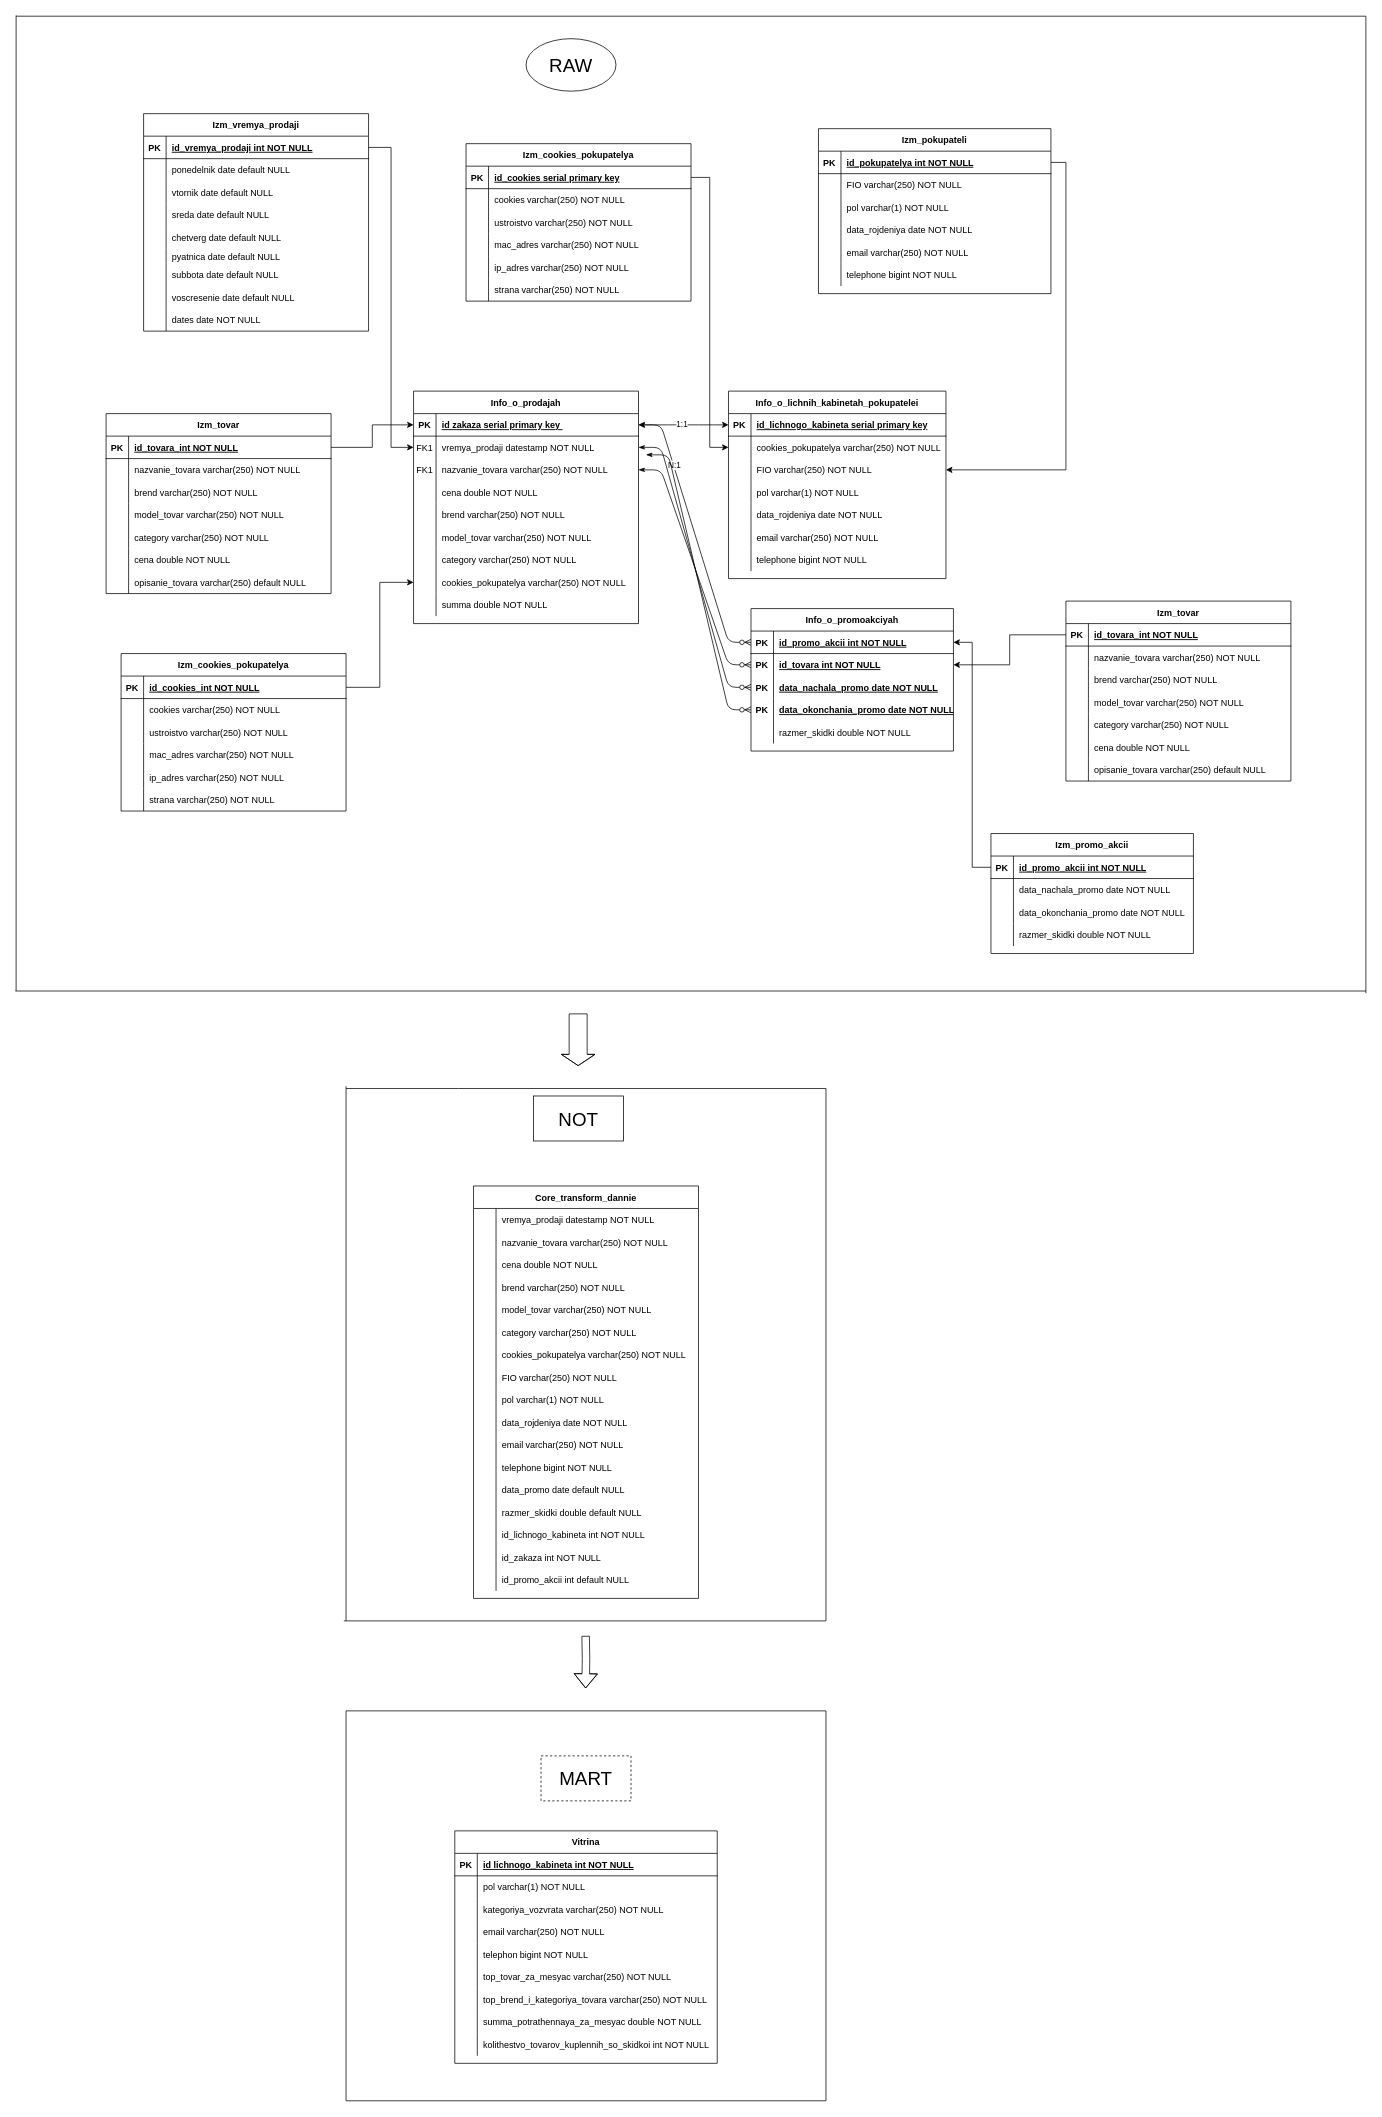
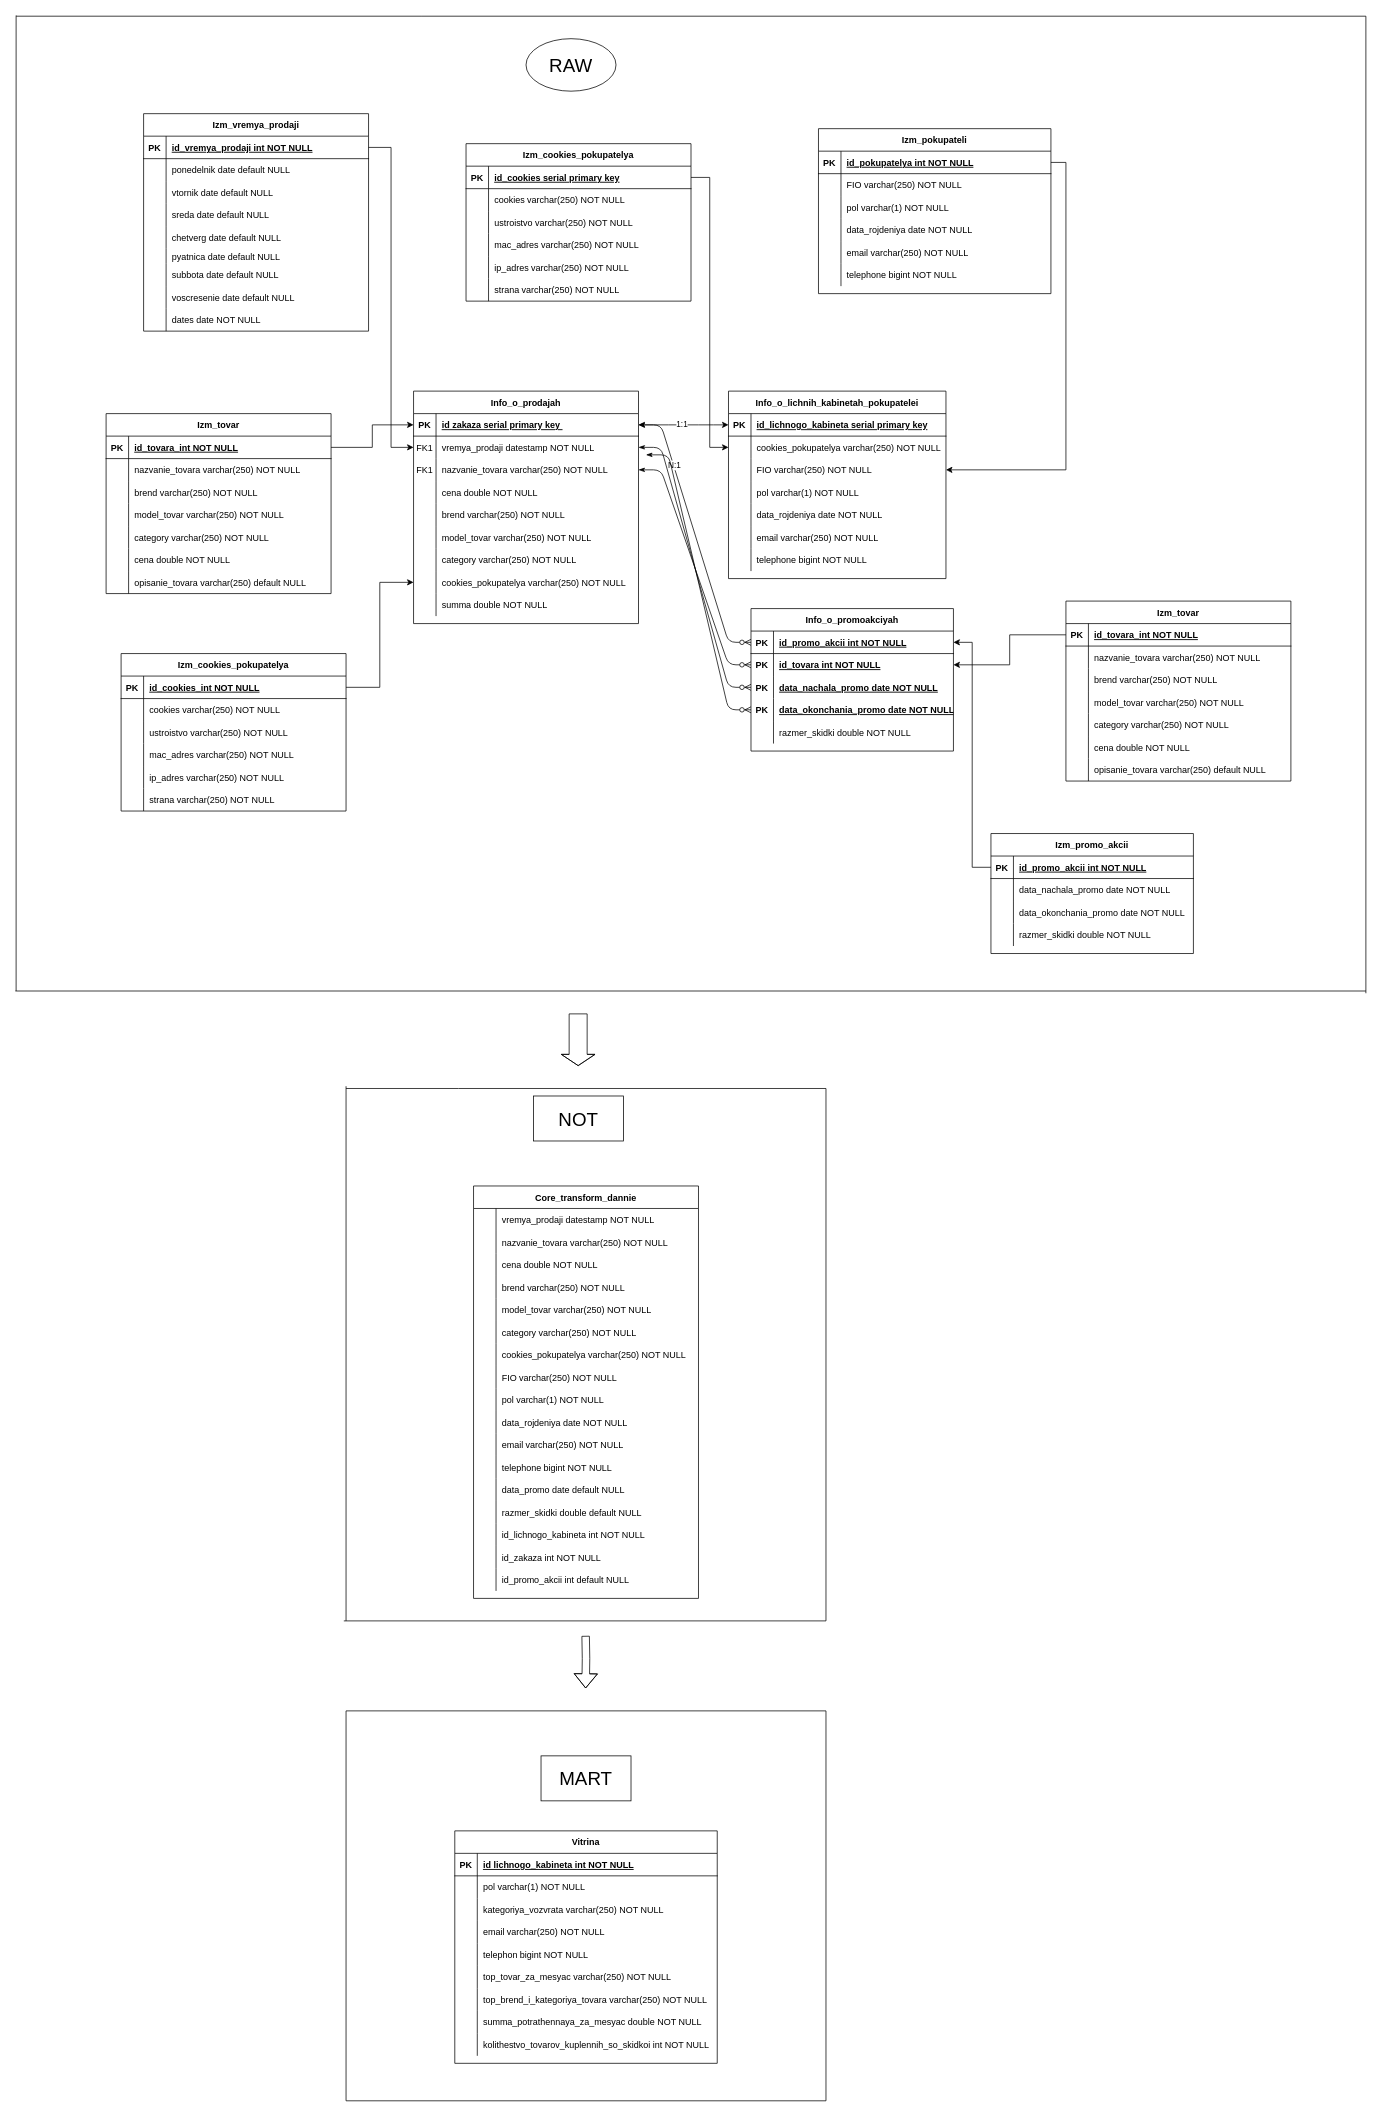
- <mxCell id="316" value="MART" style="rounded=0;whiteSpace=wrap;html=1;fontSize=25;dashed=1;" vertex="1" parent="1"><mxGeometry x="721" y="2341" width="120" height="60" as="geometry" /></mxCell>
+ <mxCell id="316" value="MART" style="rounded=0;whiteSpace=wrap;html=1;fontSize=25;" vertex="1" parent="1"><mxGeometry x="721" y="2341" width="120" height="60" as="geometry" /></mxCell>
